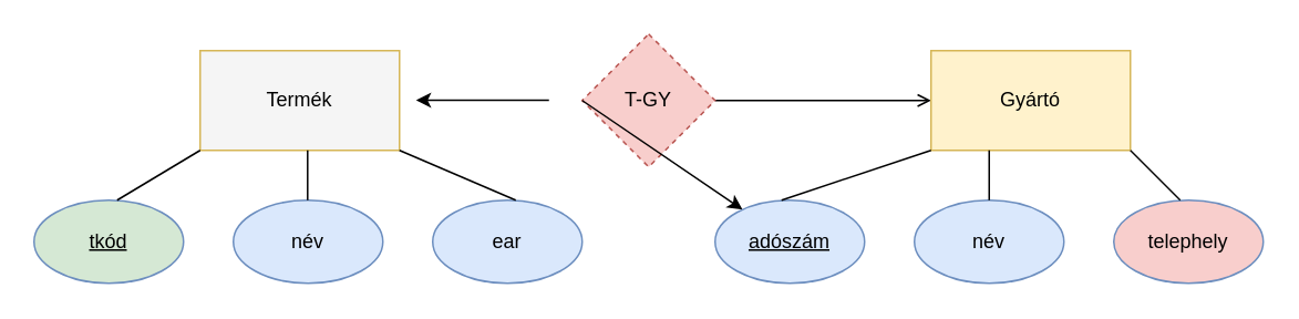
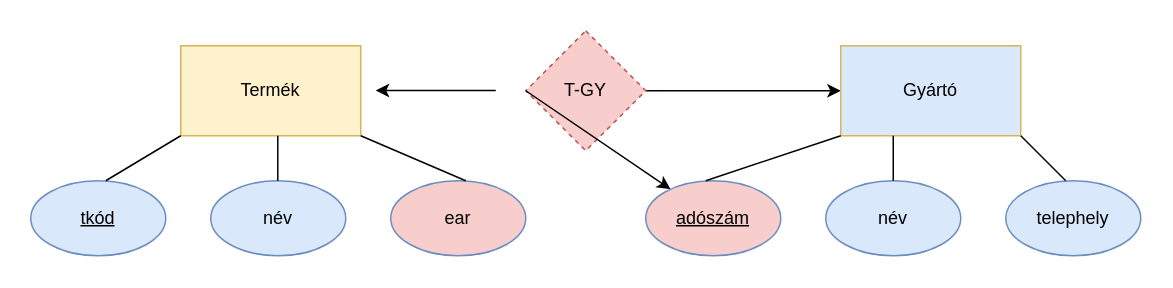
- <mxCell id="2" value="Termék" style="rounded=0;whiteSpace=wrap;html=1;fillColor=#f5f5f5;strokeColor=#d6b656;" vertex="1" parent="1"><mxGeometry x="120" y="30" width="120" height="60" as="geometry" /></mxCell>
+ <mxCell id="2" value="Termék" style="rounded=0;whiteSpace=wrap;html=1;fillColor=#fff2cc;strokeColor=#d6b656;" vertex="1" parent="1"><mxGeometry x="120" y="30" width="120" height="60" as="geometry" /></mxCell>
- <mxCell id="3" value="" style="edgeStyle=orthogonalEdgeStyle;rounded=0;orthogonalLoop=1;jettySize=auto;html=1;entryX=0;entryY=0.5;entryDx=0;entryDy=0;endArrow=open;" edge="1" parent="1" source="4" target="5"><mxGeometry relative="1" as="geometry"><mxPoint x="510" y="60" as="targetPoint" /></mxGeometry></mxCell>
+ <mxCell id="3" value="" style="edgeStyle=orthogonalEdgeStyle;rounded=0;orthogonalLoop=1;jettySize=auto;html=1;entryX=0;entryY=0.5;entryDx=0;entryDy=0;" edge="1" parent="1" source="4" target="5"><mxGeometry relative="1" as="geometry"><mxPoint x="510" y="60" as="targetPoint" /></mxGeometry></mxCell>
- <mxCell id="5" value="Gyártó" style="rounded=0;whiteSpace=wrap;html=1;fillColor=#fff2cc;strokeColor=#d6b656;" vertex="1" parent="1"><mxGeometry x="560" y="30" width="120" height="60" as="geometry" /></mxCell>
+ <mxCell id="5" value="Gyártó" style="rounded=0;whiteSpace=wrap;html=1;fillColor=#dae8fc;strokeColor=#d6b656;" vertex="1" parent="1"><mxGeometry x="560" y="30" width="120" height="60" as="geometry" /></mxCell>
- <mxCell id="10" value="&lt;u&gt;tkód&lt;/u&gt;" style="ellipse;whiteSpace=wrap;html=1;fillColor=#d5e8d4;strokeColor=#6c8ebf;" vertex="1" parent="1"><mxGeometry x="20" y="120" width="90" height="50" as="geometry" /></mxCell>
+ <mxCell id="10" value="&lt;u&gt;tkód&lt;/u&gt;" style="ellipse;whiteSpace=wrap;html=1;fillColor=#dae8fc;strokeColor=#6c8ebf;" vertex="1" parent="1"><mxGeometry x="20" y="120" width="90" height="50" as="geometry" /></mxCell>
- <mxCell id="9" value="ear" style="ellipse;whiteSpace=wrap;html=1;fillColor=#dae8fc;strokeColor=#6c8ebf;" vertex="1" parent="1"><mxGeometry x="260" y="120" width="90" height="50" as="geometry" /></mxCell>
+ <mxCell id="9" value="ear" style="ellipse;whiteSpace=wrap;html=1;fillColor=#f8cecc;strokeColor=#6c8ebf;" vertex="1" parent="1"><mxGeometry x="260" y="120" width="90" height="50" as="geometry" /></mxCell>
- <mxCell id="13" value="&lt;u&gt;adószám&lt;/u&gt;" style="ellipse;whiteSpace=wrap;html=1;fillColor=#dae8fc;strokeColor=#6c8ebf;" vertex="1" parent="1"><mxGeometry x="430" y="120" width="90" height="50" as="geometry" /></mxCell>
+ <mxCell id="13" value="&lt;u&gt;adószám&lt;/u&gt;" style="ellipse;whiteSpace=wrap;html=1;fillColor=#f8cecc;strokeColor=#6c8ebf;" vertex="1" parent="1"><mxGeometry x="430" y="120" width="90" height="50" as="geometry" /></mxCell>
- <mxCell id="12" value="telephely" style="ellipse;whiteSpace=wrap;html=1;fillColor=#f8cecc;strokeColor=#6c8ebf;" vertex="1" parent="1"><mxGeometry x="670" y="120" width="90" height="50" as="geometry" /></mxCell>
+ <mxCell id="12" value="telephely" style="ellipse;whiteSpace=wrap;html=1;fillColor=#dae8fc;strokeColor=#6c8ebf;" vertex="1" parent="1"><mxGeometry x="670" y="120" width="90" height="50" as="geometry" /></mxCell>
